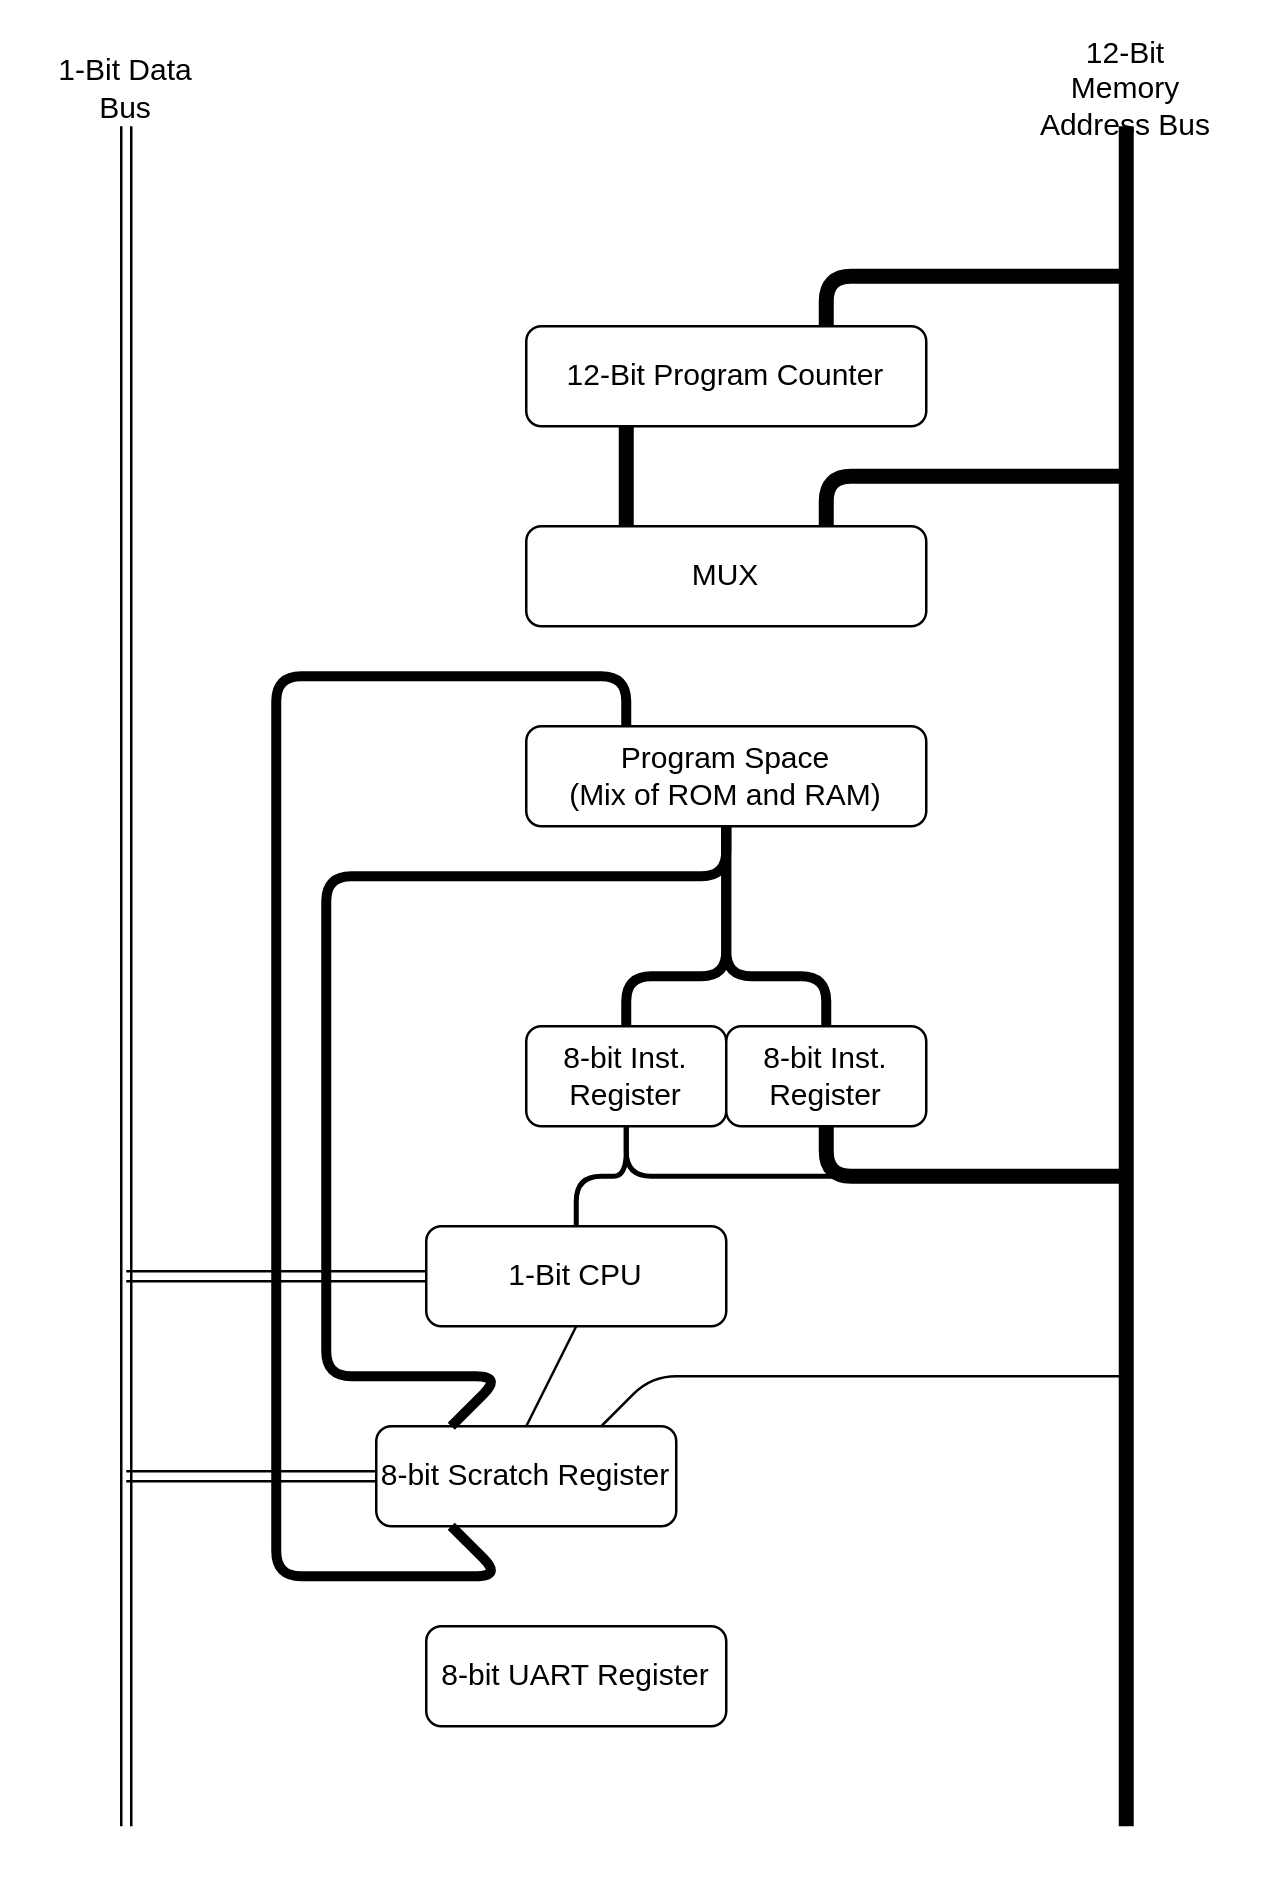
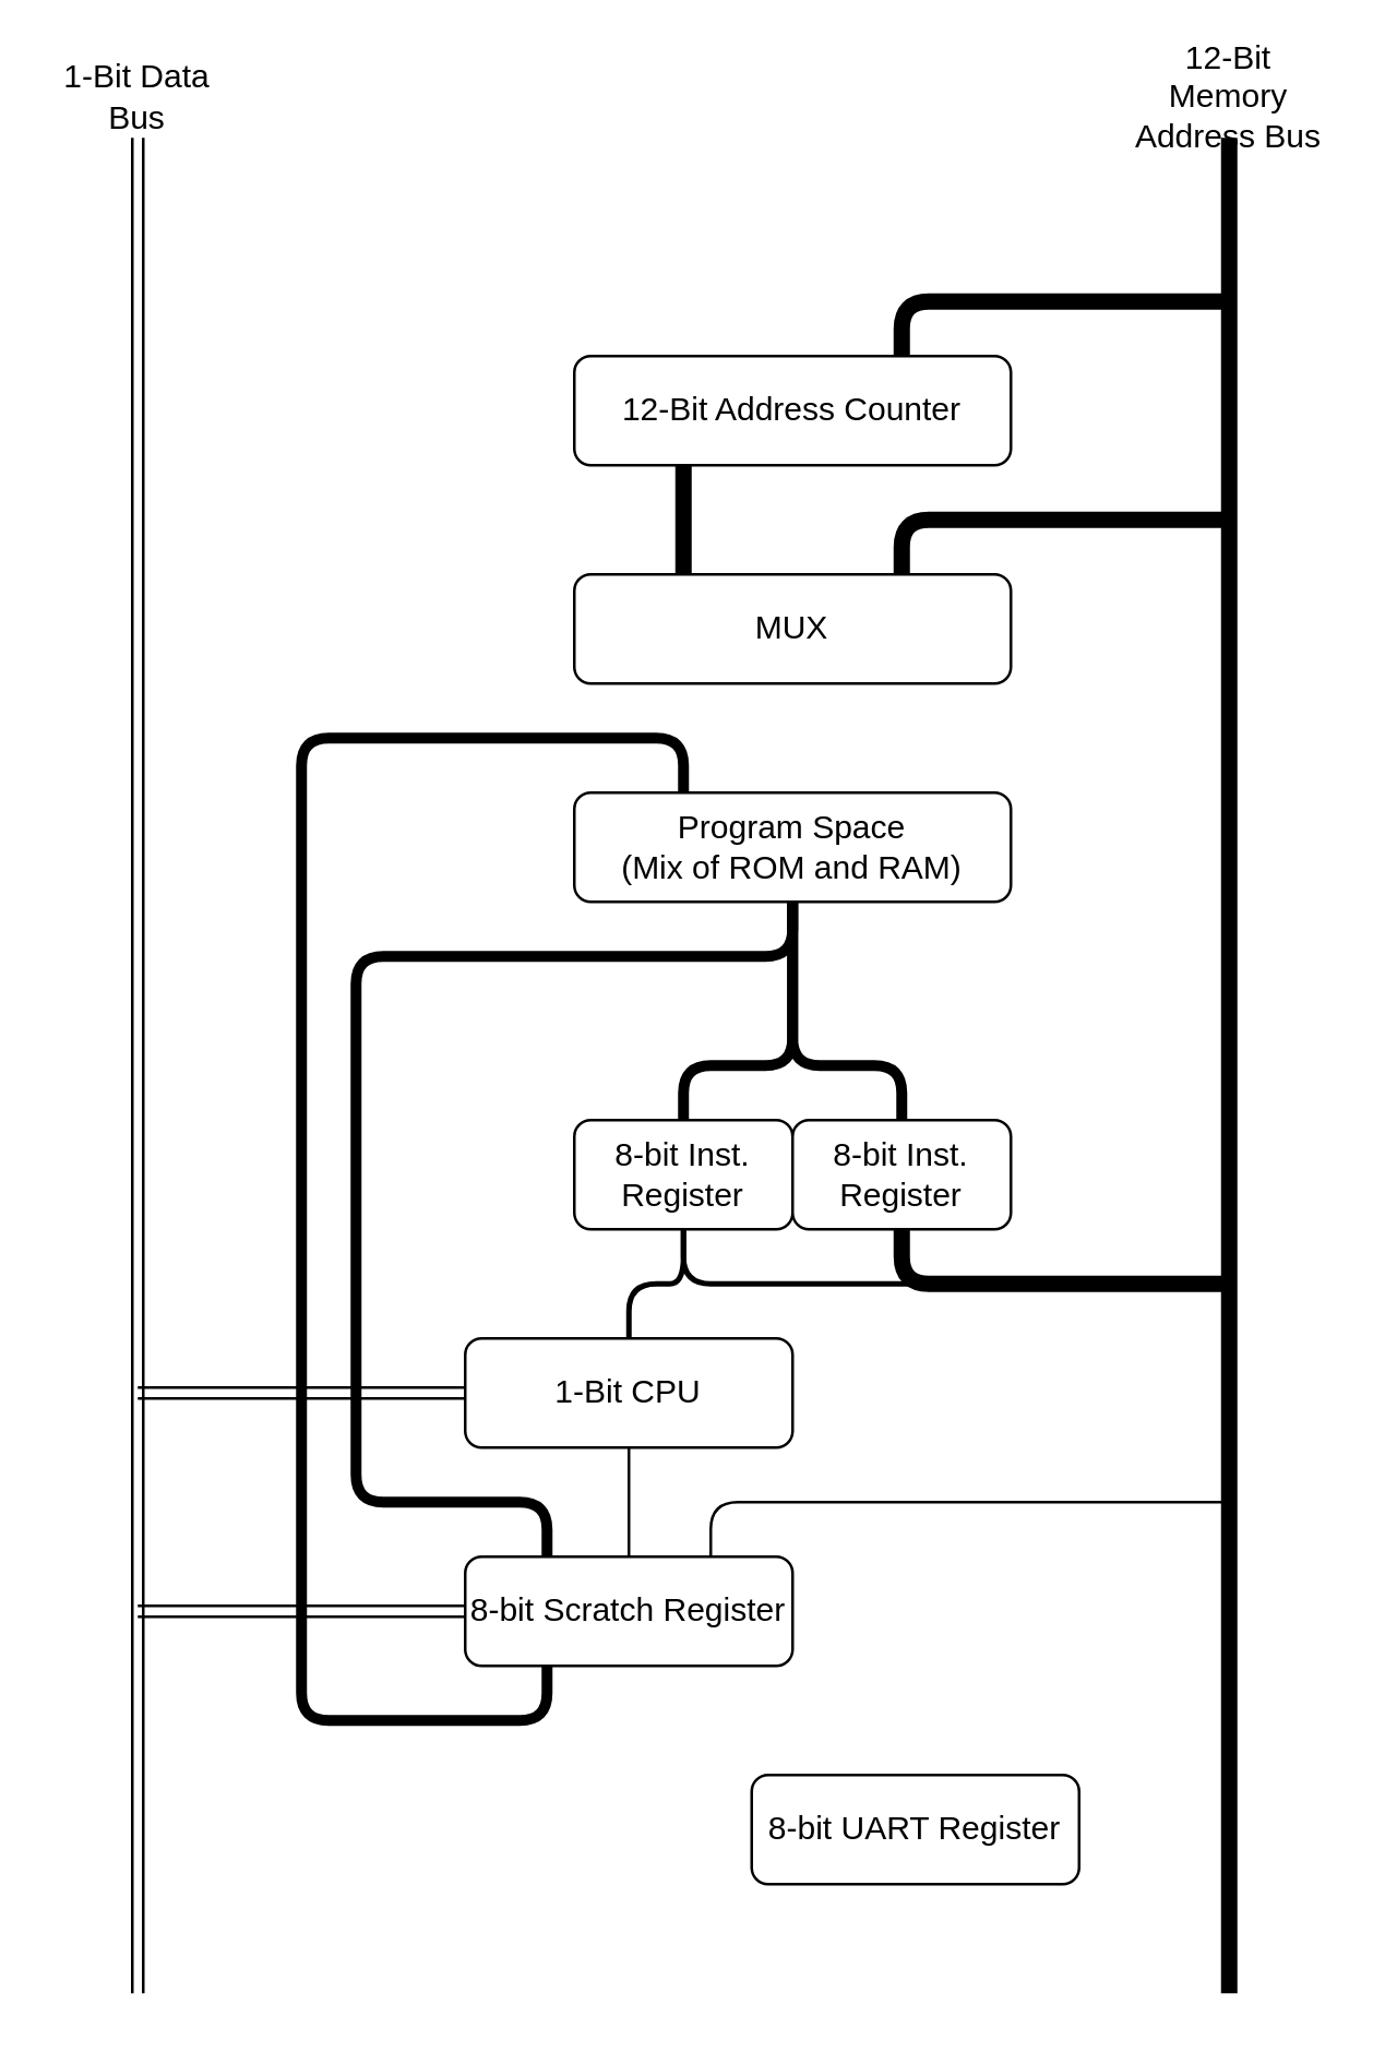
- <mxCell id="2" value="12-Bit Program Counter" style="rounded=1;whiteSpace=wrap;html=1;" parent="1" vertex="1"><mxGeometry x="210" y="130" width="160" height="40" as="geometry" /></mxCell>
+ <mxCell id="2" value="12-Bit Address Counter" style="rounded=1;whiteSpace=wrap;html=1;" parent="1" vertex="1"><mxGeometry x="210" y="130" width="160" height="40" as="geometry" /></mxCell>
- <mxCell id="13" value="8-bit Scratch Register" style="rounded=1;whiteSpace=wrap;html=1;" parent="1" vertex="1"><mxGeometry x="150" y="570" width="120" height="40" as="geometry" /></mxCell>
+ <mxCell id="13" value="8-bit Scratch Register" style="rounded=1;whiteSpace=wrap;html=1;" parent="1" vertex="1"><mxGeometry x="170" y="570" width="120" height="40" as="geometry" /></mxCell>
- <mxCell id="27" value="8-bit UART Register" style="rounded=1;whiteSpace=wrap;html=1;" vertex="1" parent="1"><mxGeometry x="170" y="650" width="120" height="40" as="geometry" /></mxCell>
+ <mxCell id="27" value="8-bit UART Register" style="rounded=1;whiteSpace=wrap;html=1;" vertex="1" parent="1"><mxGeometry x="275" y="650" width="120" height="40" as="geometry" /></mxCell>
